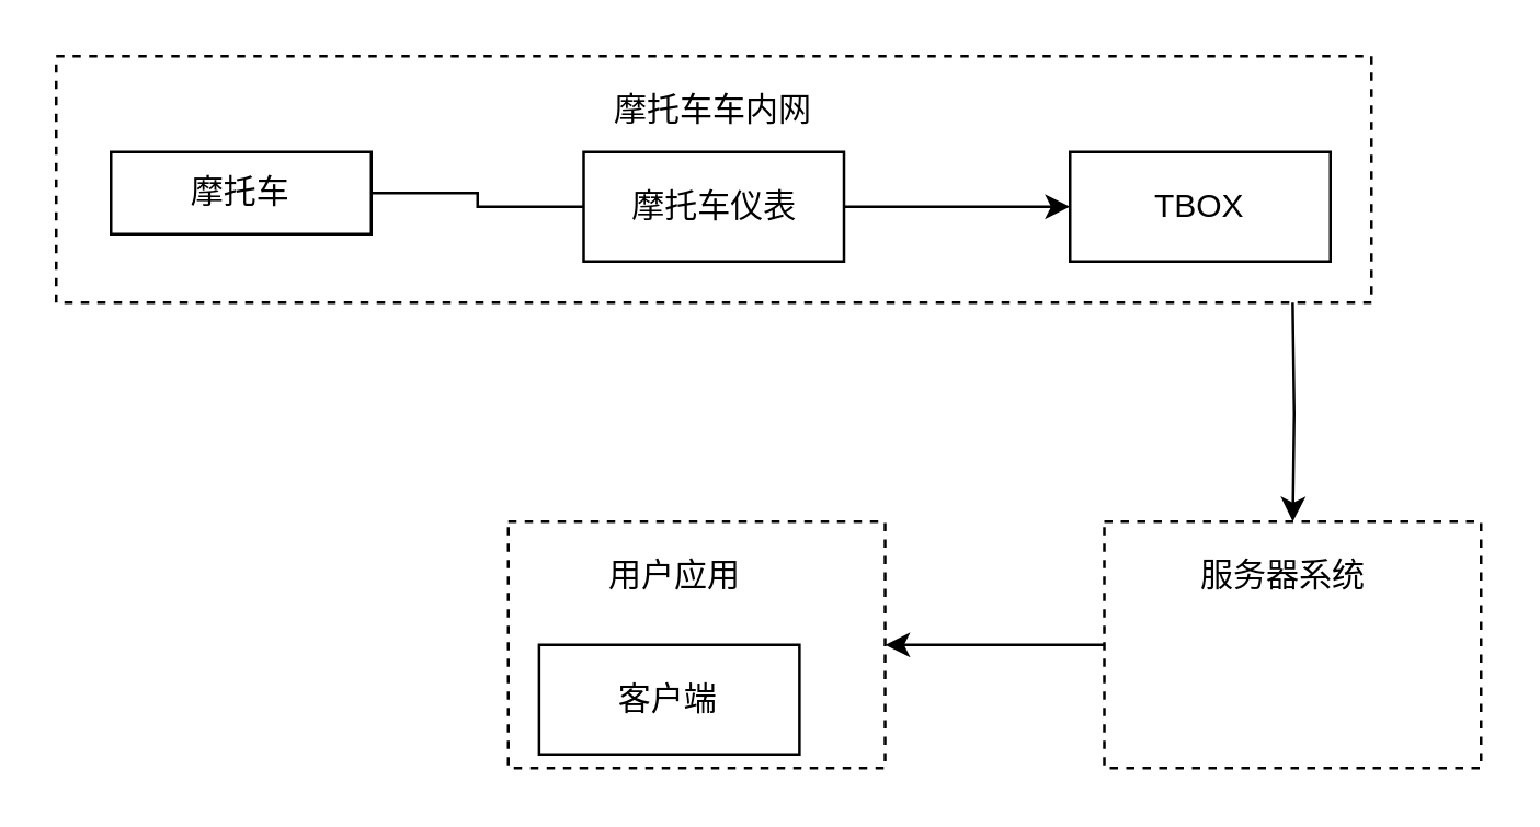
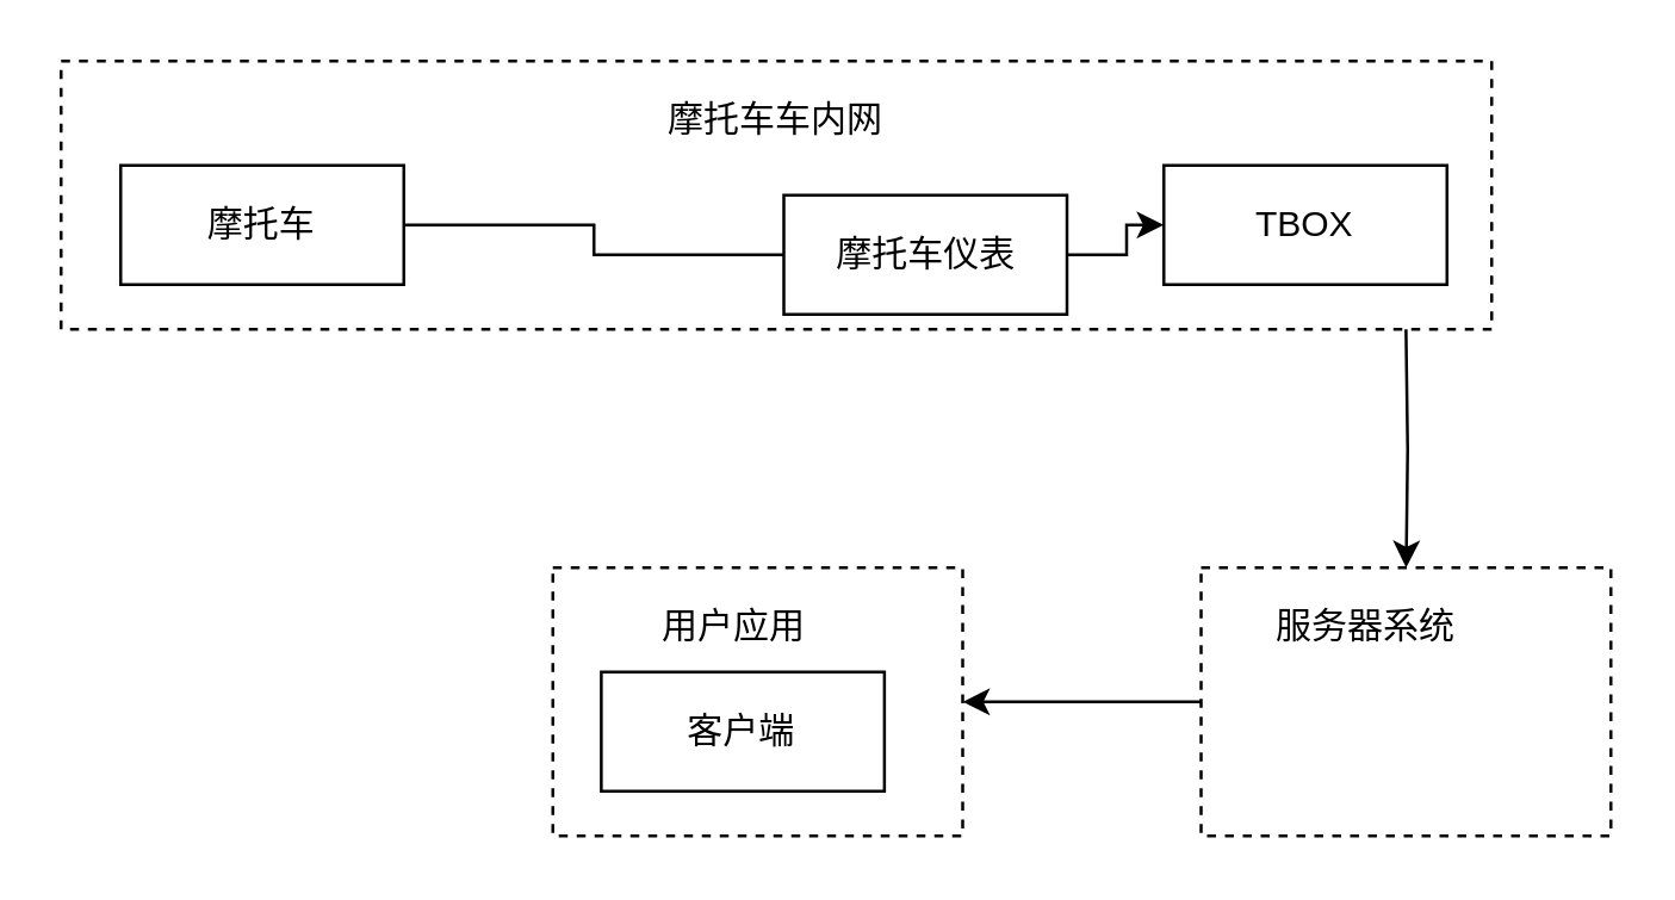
- <mxCell id="4" value="摩托车" style="rounded=0;whiteSpace=wrap;html=1;fillColor=default;strokeColor=default;" vertex="1" parent="1"><mxGeometry x="40" y="55" width="95" height="30" as="geometry" /></mxCell>
+ <mxCell id="4" value="摩托车" style="rounded=0;whiteSpace=wrap;html=1;fillColor=default;strokeColor=default;" vertex="1" parent="1"><mxGeometry x="40" y="55" width="95" height="40" as="geometry" /></mxCell>
- <mxCell id="6" value="摩托车仪表" style="rounded=0;whiteSpace=wrap;html=1;fillColor=default;strokeColor=default;" vertex="1" parent="1"><mxGeometry x="212.5" y="55" width="95" height="40" as="geometry" /></mxCell>
+ <mxCell id="6" value="摩托车仪表" style="rounded=0;whiteSpace=wrap;html=1;fillColor=default;strokeColor=default;" vertex="1" parent="1"><mxGeometry x="262.5" y="65" width="95" height="40" as="geometry" /></mxCell>
- <mxCell id="12" value="服务器系统" style="text;html=1;strokeColor=none;fillColor=none;align=center;verticalAlign=middle;whiteSpace=wrap;rounded=0;dashed=1;" vertex="1" parent="1"><mxGeometry x="417.5" y="195" width="100" height="30" as="geometry" /></mxCell>
+ <mxCell id="12" value="服务器系统" style="text;html=1;strokeColor=none;fillColor=none;align=center;verticalAlign=middle;whiteSpace=wrap;rounded=0;dashed=1;" vertex="1" parent="1"><mxGeometry x="407.5" y="195" width="100" height="30" as="geometry" /></mxCell>
- <mxCell id="14" value="客户端" style="rounded=0;whiteSpace=wrap;html=1;fillColor=default;strokeColor=default;" vertex="1" parent="1"><mxGeometry x="196.25" y="235" width="95" height="40" as="geometry" /></mxCell>
+ <mxCell id="14" value="客户端" style="rounded=0;whiteSpace=wrap;html=1;fillColor=default;strokeColor=default;" vertex="1" parent="1"><mxGeometry x="201.25" y="225" width="95" height="40" as="geometry" /></mxCell>
